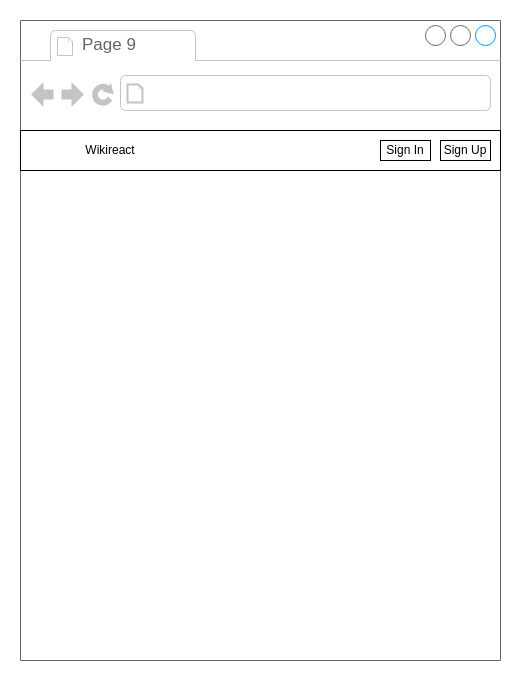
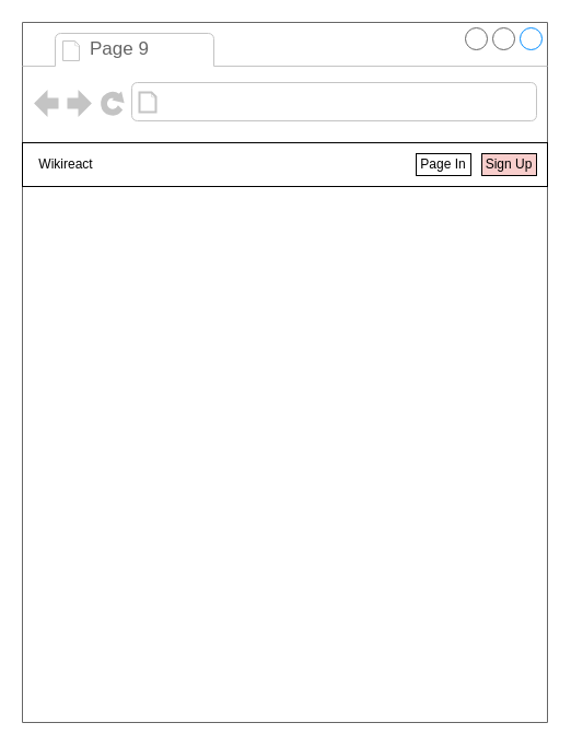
- <mxCell id="8" value="Wikireact" style="text;html=1;strokeColor=none;fillColor=none;align=center;verticalAlign=middle;whiteSpace=wrap;rounded=0;" vertex="1" parent="1"><mxGeometry x="80" y="140" width="60" height="20" as="geometry" /></mxCell>
+ <mxCell id="8" value="Wikireact" style="text;html=1;strokeColor=none;fillColor=none;align=center;verticalAlign=middle;whiteSpace=wrap;rounded=0;" vertex="1" parent="1"><mxGeometry x="30" y="140" width="60" height="20" as="geometry" /></mxCell>
- <mxCell id="7" value="Sign In" style="rounded=0;whiteSpace=wrap;html=1;" vertex="1" parent="2"><mxGeometry x="360" y="120" width="50" height="20" as="geometry" /></mxCell>
+ <mxCell id="7" value="Page In" style="rounded=0;whiteSpace=wrap;html=1;" vertex="1" parent="2"><mxGeometry x="360" y="120" width="50" height="20" as="geometry" /></mxCell>
- <mxCell id="6" value="Sign Up" style="rounded=0;whiteSpace=wrap;html=1;" vertex="1" parent="2"><mxGeometry x="420" y="120" width="50" height="20" as="geometry" /></mxCell>
+ <mxCell id="6" value="Sign Up" style="rounded=0;whiteSpace=wrap;html=1;fillColor=#f8cecc;" vertex="1" parent="2"><mxGeometry x="420" y="120" width="50" height="20" as="geometry" /></mxCell>
